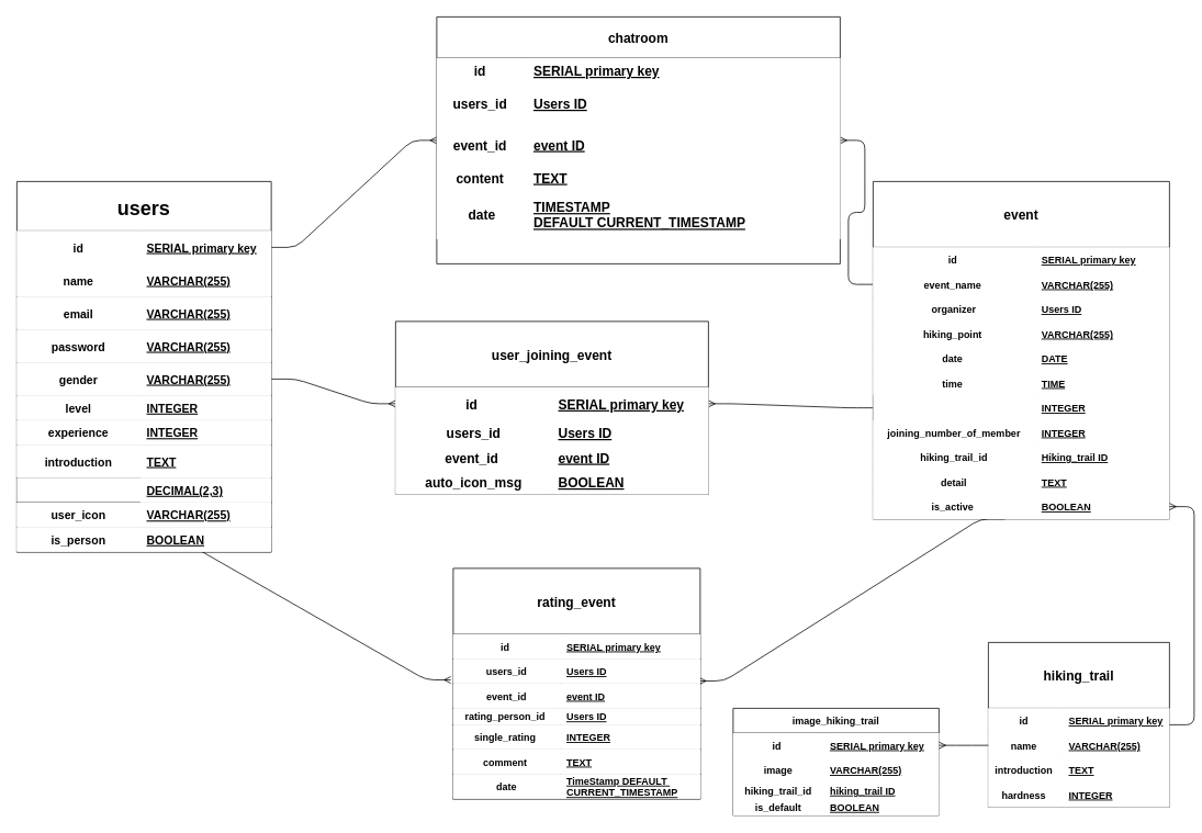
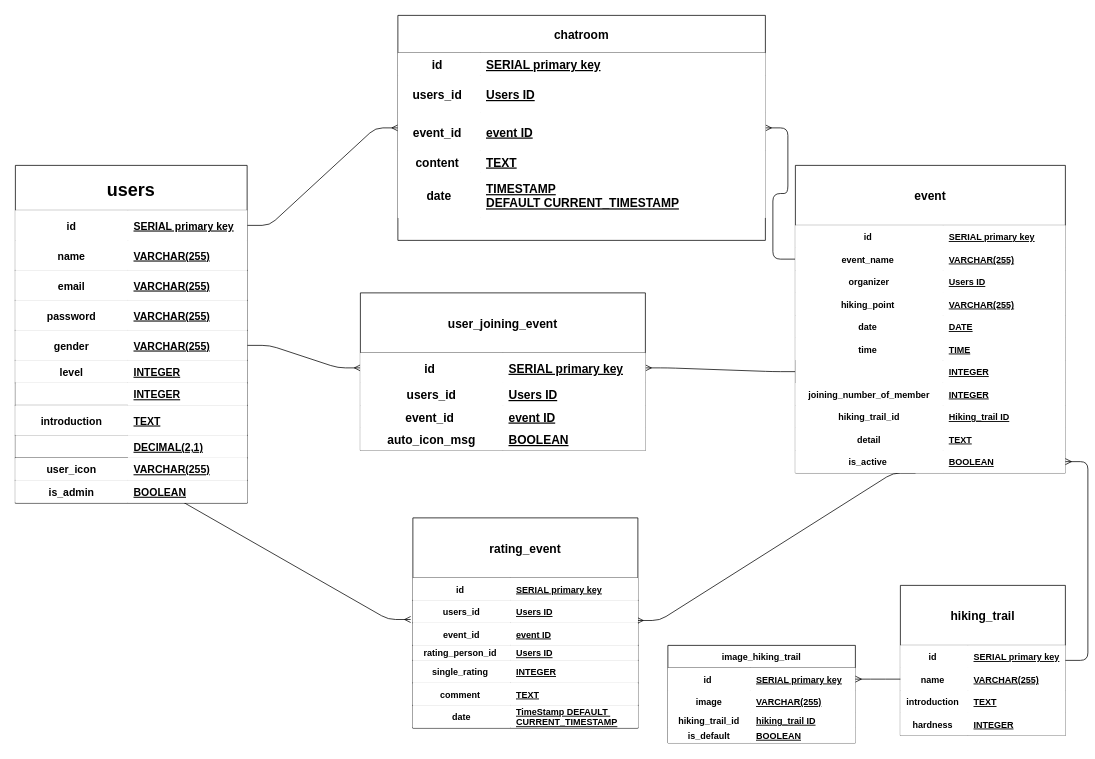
- <mxCell id="28" value="experience" style="shape=partialRectangle;connectable=0;top=0;left=0;bottom=0;right=0;fontStyle=1;overflow=hidden;fontSize=14;" parent="27" vertex="1"><mxGeometry width="150.0" height="30" as="geometry" /></mxCell>
- <mxCell id="34" value="DECIMAL(2,3)" style="shape=partialRectangle;connectable=0;top=0;left=0;bottom=0;right=0;align=left;spacingLeft=6;fontStyle=5;overflow=hidden;fontSize=14;" parent="33" vertex="1"><mxGeometry x="150.0" width="159.0" height="30" as="geometry" /></mxCell>
+ <mxCell id="34" value="DECIMAL(2,1)" style="shape=partialRectangle;connectable=0;top=0;left=0;bottom=0;right=0;align=left;spacingLeft=6;fontStyle=5;overflow=hidden;fontSize=14;" parent="33" vertex="1"><mxGeometry x="150.0" width="159.0" height="30" as="geometry" /></mxCell>
- <mxCell id="39" value="is_person" style="shape=partialRectangle;connectable=0;top=0;left=0;bottom=0;right=0;fontStyle=1;overflow=hidden;fontSize=14;" parent="38" vertex="1"><mxGeometry width="150.0" height="30" as="geometry" /></mxCell>
+ <mxCell id="39" value="is_admin" style="shape=partialRectangle;connectable=0;top=0;left=0;bottom=0;right=0;fontStyle=1;overflow=hidden;fontSize=14;" parent="38" vertex="1"><mxGeometry width="150.0" height="30" as="geometry" /></mxCell>
